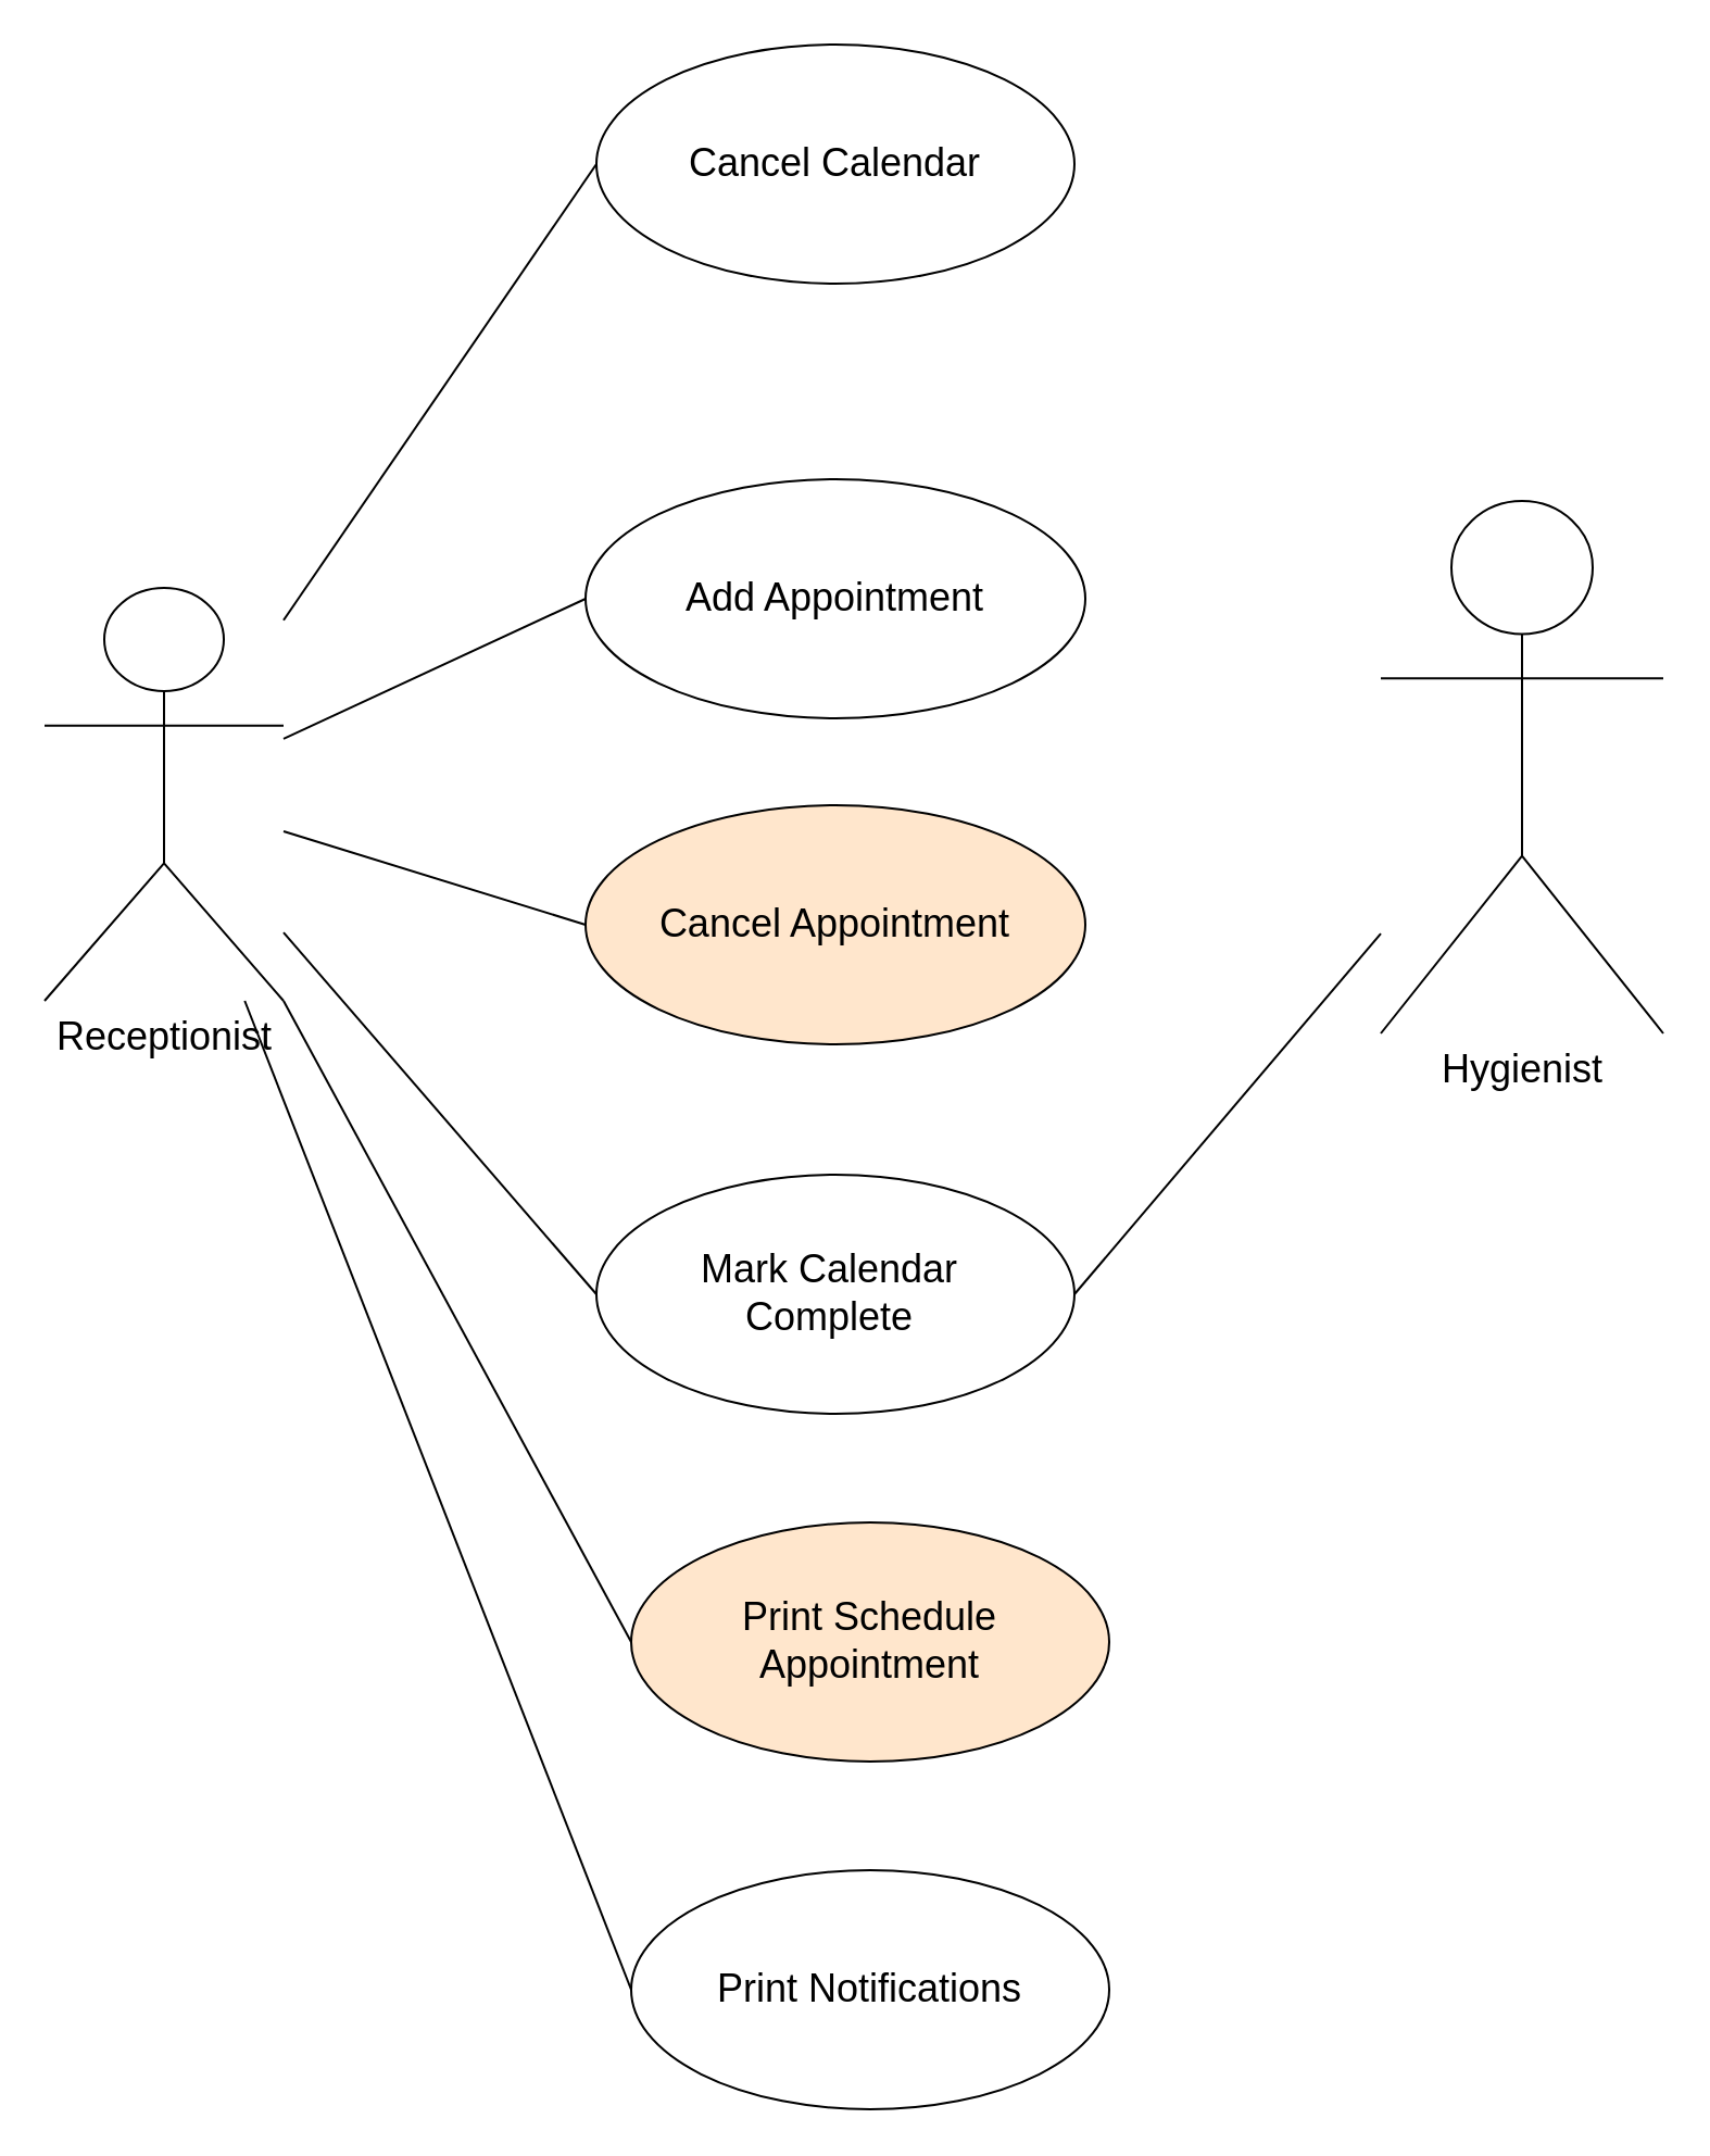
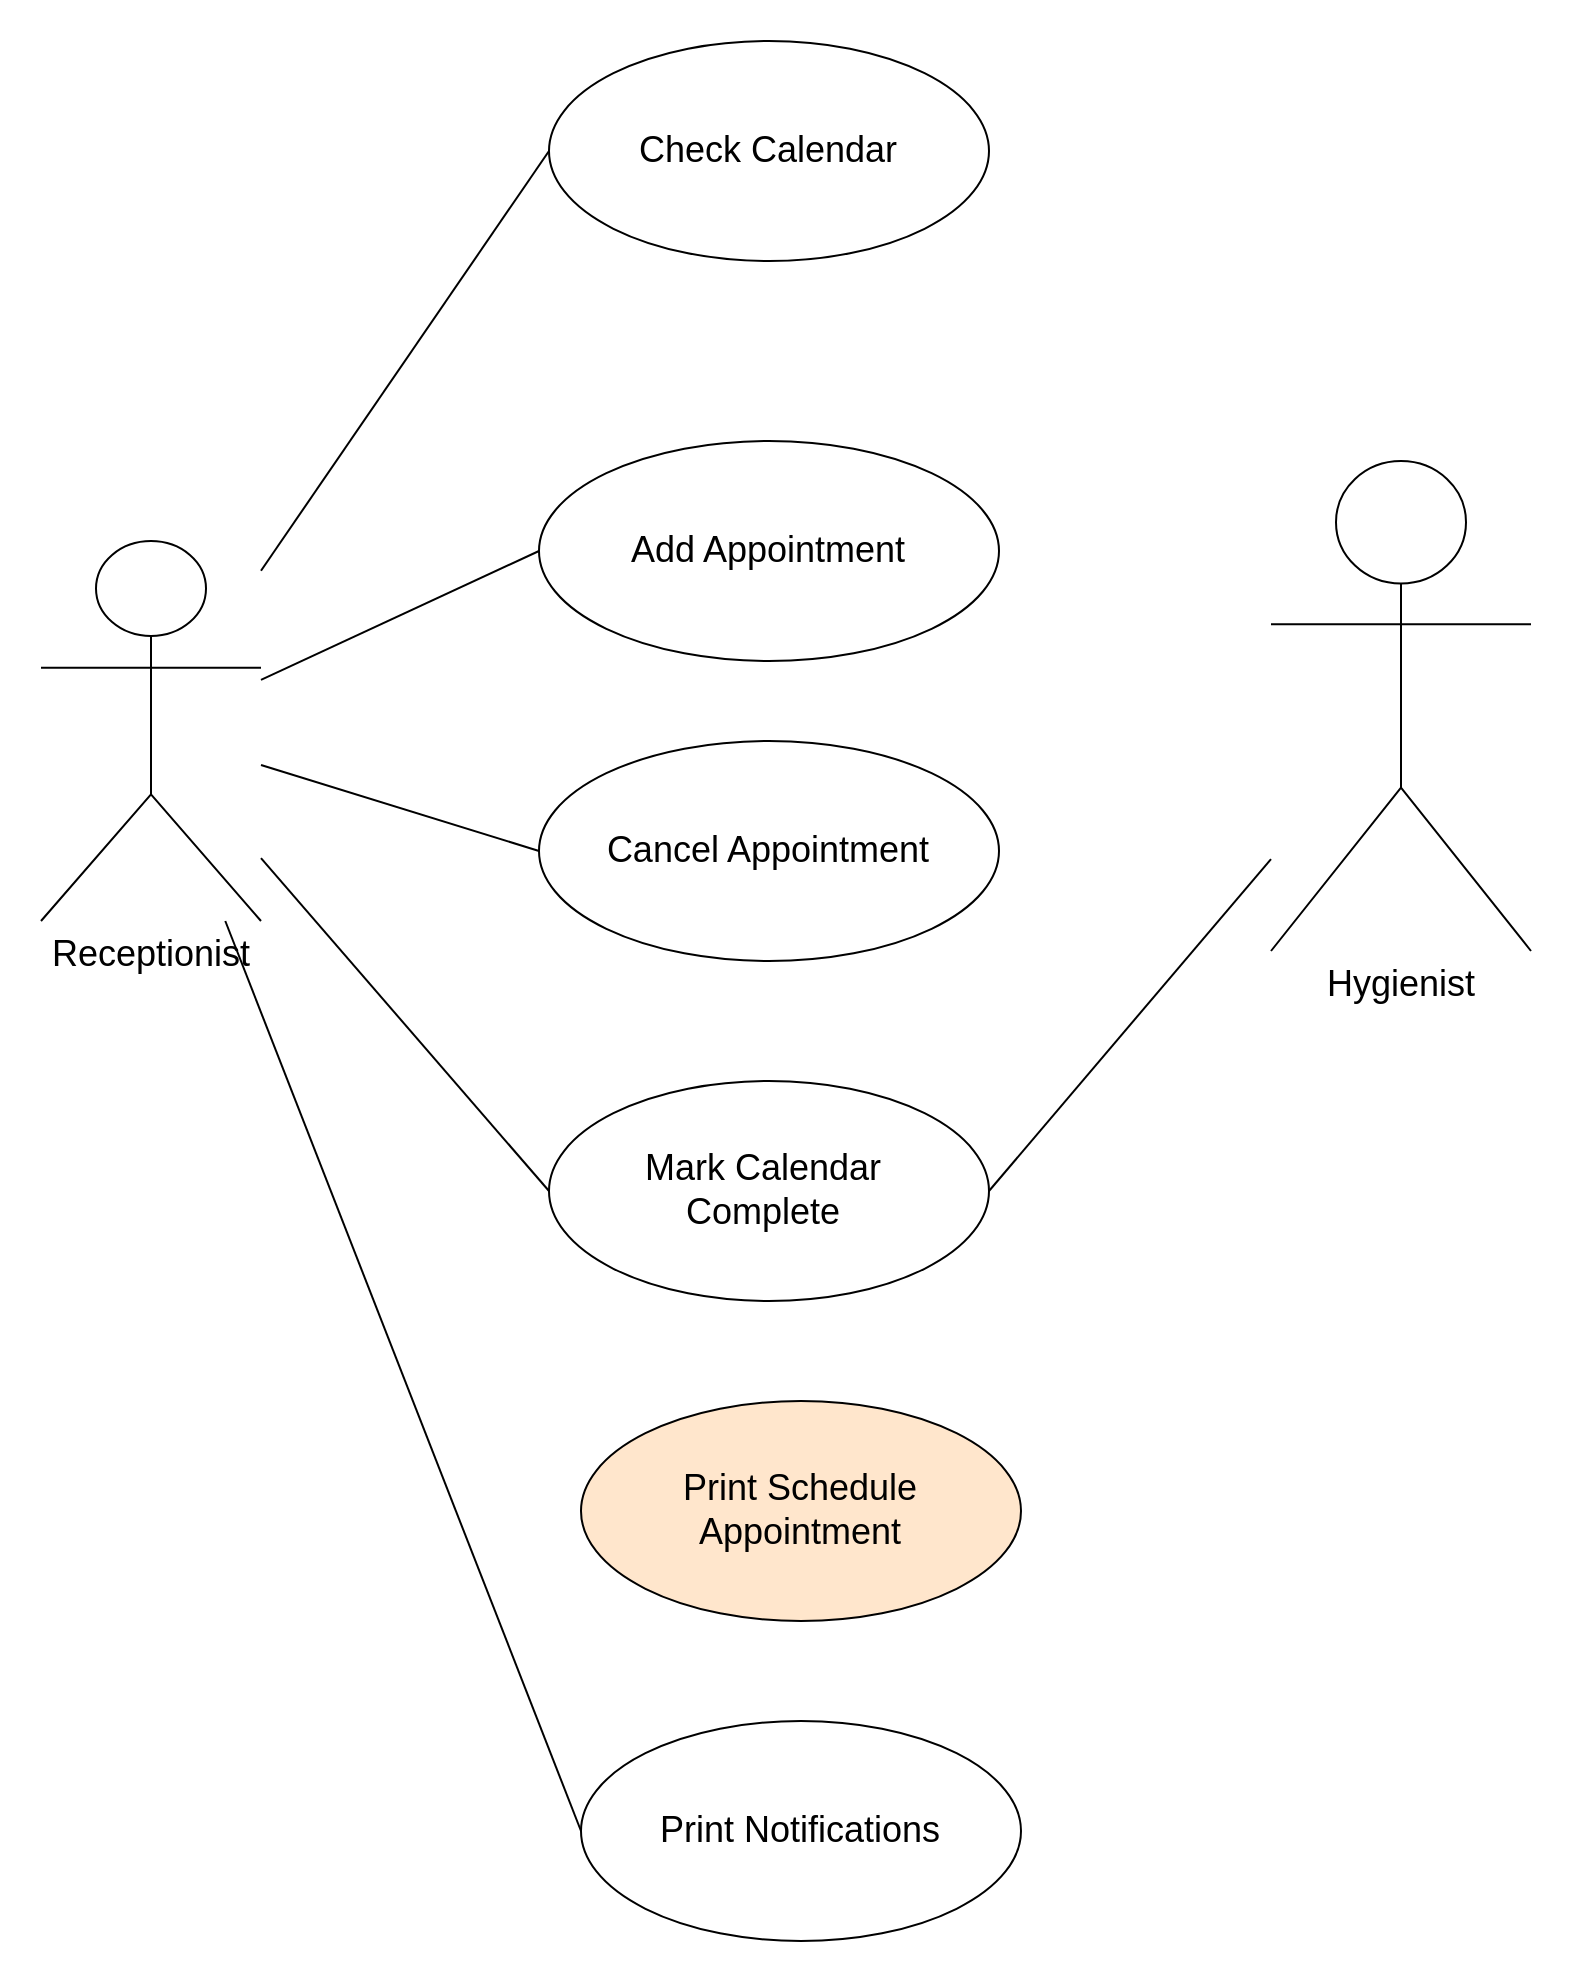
- <mxCell id="2" value="&lt;font style=&quot;font-size: 18px;&quot;&gt;Cancel Calendar&lt;/font&gt;" style="ellipse;whiteSpace=wrap;html=1;" vertex="1" parent="1"><mxGeometry x="274" y="20" width="220" height="110" as="geometry" /></mxCell>
+ <mxCell id="2" value="&lt;font style=&quot;font-size: 18px;&quot;&gt;Check Calendar&lt;/font&gt;" style="ellipse;whiteSpace=wrap;html=1;" vertex="1" parent="1"><mxGeometry x="274" y="20" width="220" height="110" as="geometry" /></mxCell>
- <mxCell id="5" value="&lt;font style=&quot;font-size: 18px;&quot;&gt;Cancel Appointment&lt;/font&gt;" style="ellipse;whiteSpace=wrap;html=1;fillColor=#ffe6cc;" vertex="1" parent="1"><mxGeometry x="269" y="370" width="230" height="110" as="geometry" /></mxCell>
+ <mxCell id="5" value="&lt;font style=&quot;font-size: 18px;&quot;&gt;Cancel Appointment&lt;/font&gt;" style="ellipse;whiteSpace=wrap;html=1;" vertex="1" parent="1"><mxGeometry x="269" y="370" width="230" height="110" as="geometry" /></mxCell>
- <mxCell id="13" value="" style="endArrow=none;html=1;rounded=0;entryX=0;entryY=0.5;entryDx=0;entryDy=0;exitX=1;exitY=1;exitDx=0;exitDy=0;exitPerimeter=0;" edge="1" parent="1" source="8" target="6"><mxGeometry width="50" height="50" relative="1" as="geometry"><mxPoint x="70" y="710" as="sourcePoint" /><mxPoint x="214" y="500" as="targetPoint" /></mxGeometry></mxCell>
